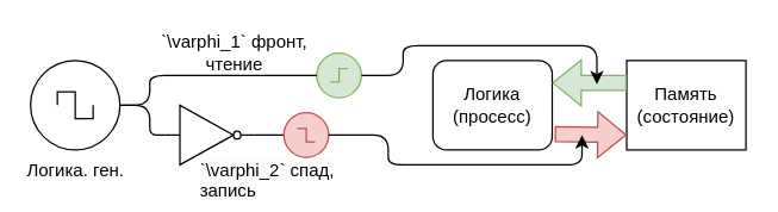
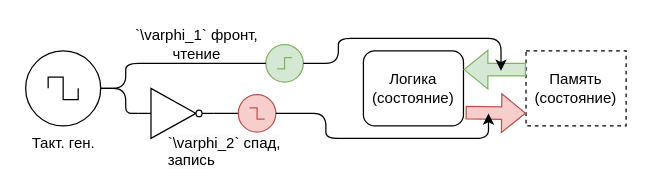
- <mxCell id="12" value="Логика&lt;br&gt;(просесс)" style="rounded=1;whiteSpace=wrap;html=1;" parent="1" vertex="1"><mxGeometry x="290" y="40" width="80" height="60" as="geometry" /></mxCell>
+ <mxCell id="12" value="Логика&lt;br&gt;(состояние)" style="rounded=1;whiteSpace=wrap;html=1;" parent="1" vertex="1"><mxGeometry x="290" y="40" width="80" height="60" as="geometry" /></mxCell>
- <mxCell id="9" value="Память&lt;br&gt;(состояние)" style="rounded=0;whiteSpace=wrap;html=1;" parent="1" vertex="1"><mxGeometry x="420" y="40" width="80" height="60" as="geometry" /></mxCell>
+ <mxCell id="9" value="Память&lt;br&gt;(состояние)" style="rounded=0;whiteSpace=wrap;html=1;dashed=1;" parent="1" vertex="1"><mxGeometry x="420" y="40" width="80" height="60" as="geometry" /></mxCell>
- <mxCell id="5" value="Логика. ген." style="pointerEvents=1;verticalLabelPosition=bottom;shadow=0;dashed=0;align=center;html=1;verticalAlign=top;shape=mxgraph.electrical.signal_sources.source;aspect=fixed;points=[[0.5,0,0],[1,0.5,0],[0.5,1,0],[0,0.5,0]];elSignalType=square;" parent="1" vertex="1"><mxGeometry x="20" y="40" width="60" height="60" as="geometry" /></mxCell>
+ <mxCell id="5" value="Такт. ген." style="pointerEvents=1;verticalLabelPosition=bottom;shadow=0;dashed=0;align=center;html=1;verticalAlign=top;shape=mxgraph.electrical.signal_sources.source;aspect=fixed;points=[[0.5,0,0],[1,0.5,0],[0.5,1,0],[0,0.5,0]];elSignalType=square;" parent="1" vertex="1"><mxGeometry x="20" y="40" width="60" height="60" as="geometry" /></mxCell>
